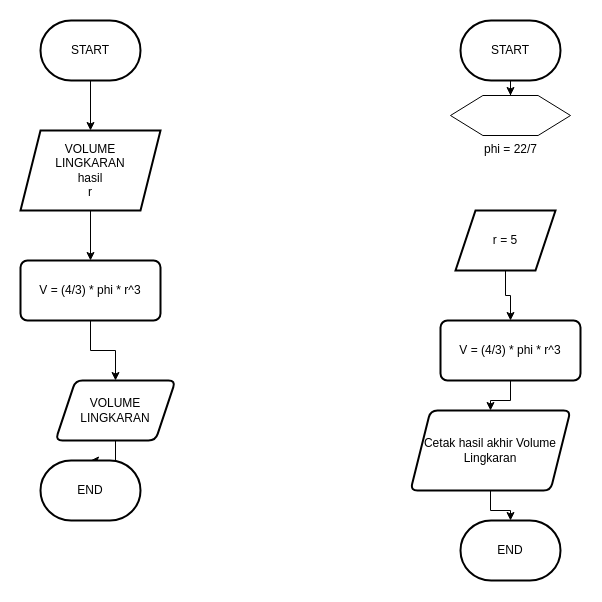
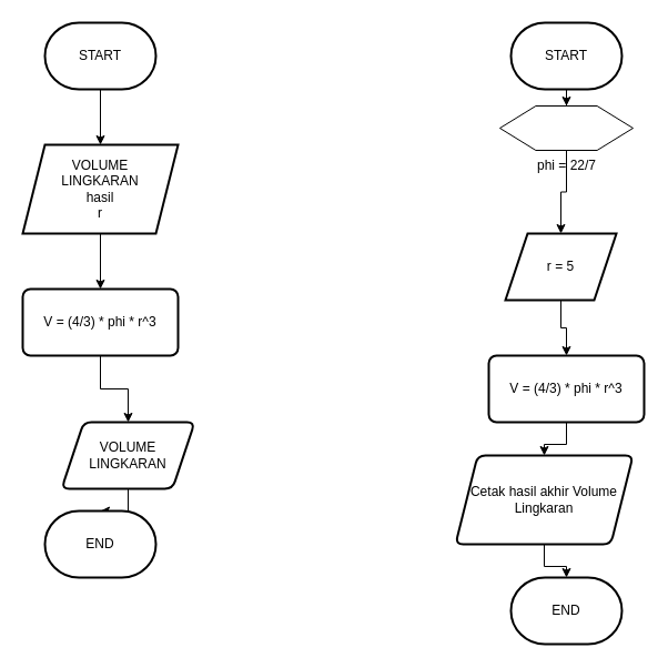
+ <mxCell id="20" value="" style="edgeStyle=orthogonalEdgeStyle;rounded=0;orthogonalLoop=1;jettySize=auto;html=1;" edge="1" parent="1" source="21" target="14"><mxGeometry relative="1" as="geometry" /></mxCell>
